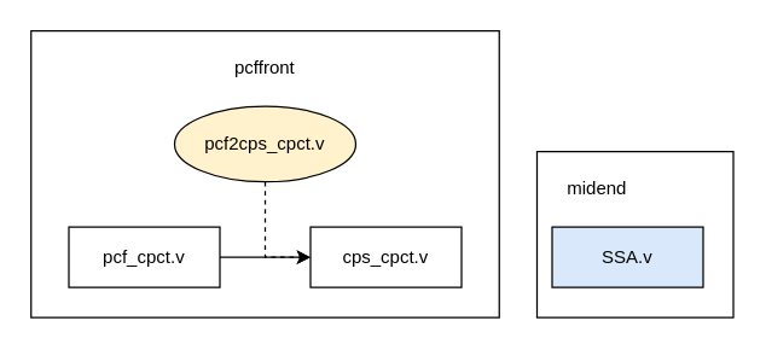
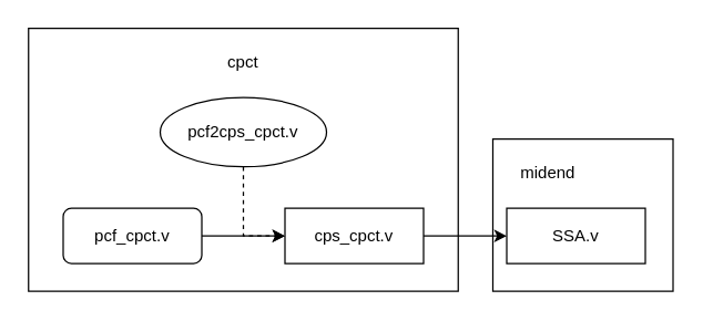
- <mxCell id="10" value="pcffront" style="text;html=1;strokeColor=none;fillColor=none;align=center;verticalAlign=middle;whiteSpace=wrap;rounded=0;" vertex="1" parent="1"><mxGeometry x="145" y="30" width="60" height="30" as="geometry" /></mxCell>
+ <mxCell id="10" value="cpct" style="text;html=1;strokeColor=none;fillColor=none;align=center;verticalAlign=middle;whiteSpace=wrap;rounded=0;" vertex="1" parent="1"><mxGeometry x="145" y="30" width="60" height="30" as="geometry" /></mxCell>
- <mxCell id="8" value="pcf2cps_cpct.v" style="ellipse;whiteSpace=wrap;html=1;fillColor=#fff2cc;" vertex="1" parent="1"><mxGeometry x="115" y="70" width="120" height="50" as="geometry" /></mxCell>
+ <mxCell id="8" value="pcf2cps_cpct.v" style="ellipse;whiteSpace=wrap;html=1;" vertex="1" parent="1"><mxGeometry x="115" y="70" width="120" height="50" as="geometry" /></mxCell>
- <mxCell id="3" value="pcf_cpct.v" style="rounded=0;whiteSpace=wrap;html=1;" vertex="1" parent="1"><mxGeometry x="45" y="150" width="100" height="40" as="geometry" /></mxCell>
+ <mxCell id="3" value="pcf_cpct.v" style="whiteSpace=wrap;html=1;rounded=1;" vertex="1" parent="1"><mxGeometry x="45" y="150" width="100" height="40" as="geometry" /></mxCell>
+ <mxCell id="4" value="" style="edgeStyle=orthogonalEdgeStyle;rounded=0;orthogonalLoop=1;jettySize=auto;html=1;" edge="1" parent="1" source="5" target="6"><mxGeometry relative="1" as="geometry" /></mxCell>
- <mxCell id="6" value="SSA.v" style="whiteSpace=wrap;html=1;rounded=0;fillColor=#dae8fc;" vertex="1" parent="1"><mxGeometry x="365" y="150" width="100" height="40" as="geometry" /></mxCell>
+ <mxCell id="6" value="SSA.v" style="whiteSpace=wrap;html=1;rounded=0;" vertex="1" parent="1"><mxGeometry x="365" y="150" width="100" height="40" as="geometry" /></mxCell>
